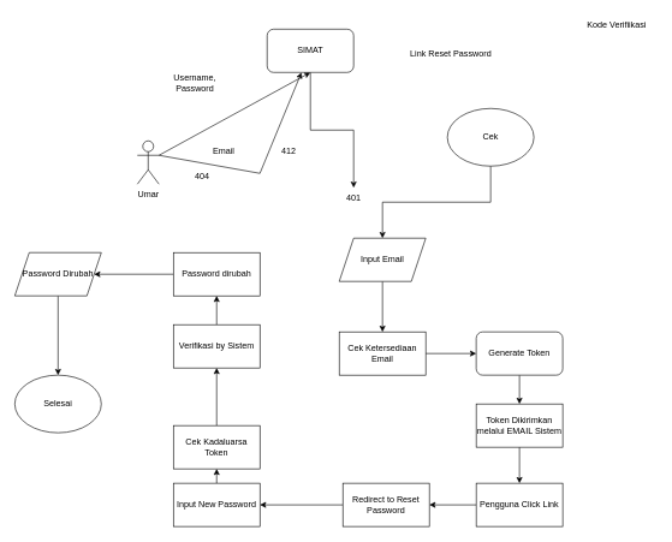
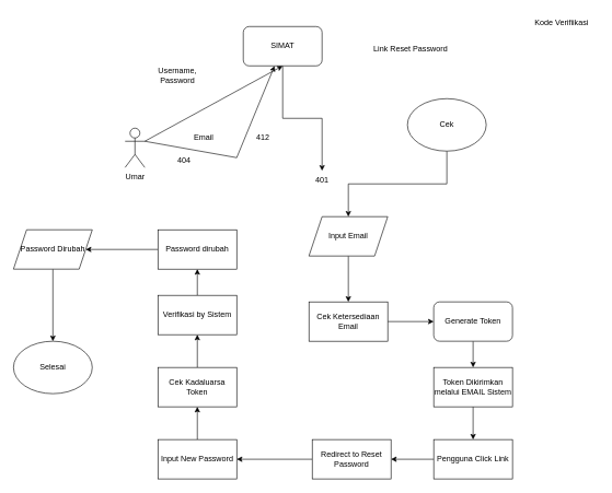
- <mxCell id="31" value="Cek Kadaluarsa Token" style="rounded=0;whiteSpace=wrap;html=1;" vertex="1" parent="1"><mxGeometry x="240" y="590" width="120" height="60" as="geometry" /></mxCell>
+ <mxCell id="31" value="Cek Kadaluarsa Token" style="rounded=0;whiteSpace=wrap;html=1;" vertex="1" parent="1"><mxGeometry x="240" y="560" width="120" height="60" as="geometry" /></mxCell>
